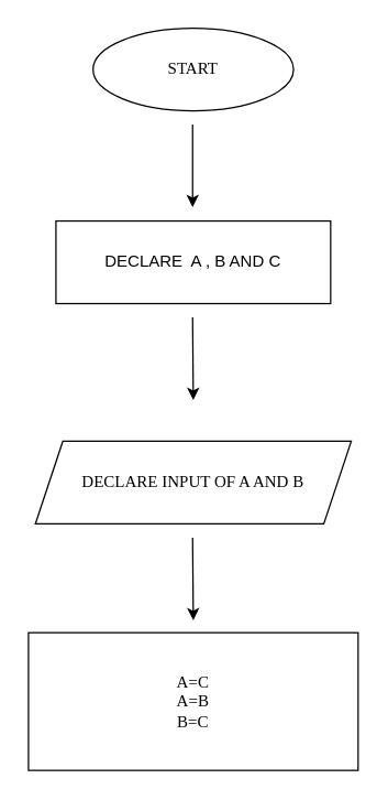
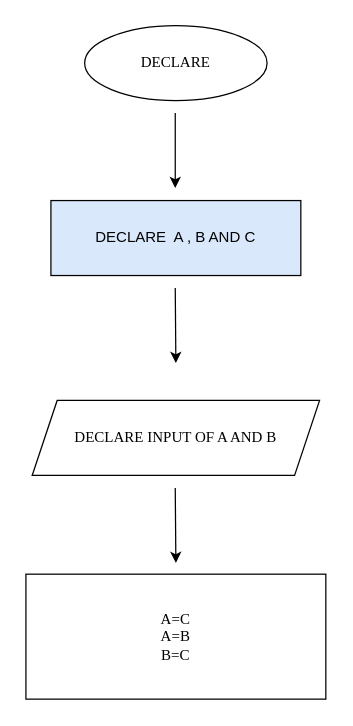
- <mxCell id="2" value="&lt;font face=&quot;Verdana&quot;&gt;START&lt;/font&gt;" style="ellipse;whiteSpace=wrap;html=1;" vertex="1" parent="1"><mxGeometry x="67" y="20" width="146" height="60" as="geometry" /></mxCell>
+ <mxCell id="2" value="&lt;font face=&quot;Verdana&quot;&gt;DECLARE&lt;/font&gt;" style="ellipse;whiteSpace=wrap;html=1;" vertex="1" parent="1"><mxGeometry x="67" y="20" width="146" height="60" as="geometry" /></mxCell>
- <mxCell id="3" value="DECLARE&amp;nbsp; A , B AND C" style="rounded=0;whiteSpace=wrap;html=1;" vertex="1" parent="1"><mxGeometry x="40" y="160" width="200" height="60" as="geometry" /></mxCell>
+ <mxCell id="3" value="DECLARE&amp;nbsp; A , B AND C" style="rounded=0;whiteSpace=wrap;html=1;fillColor=#dae8fc;" vertex="1" parent="1"><mxGeometry x="40" y="160" width="200" height="60" as="geometry" /></mxCell>
